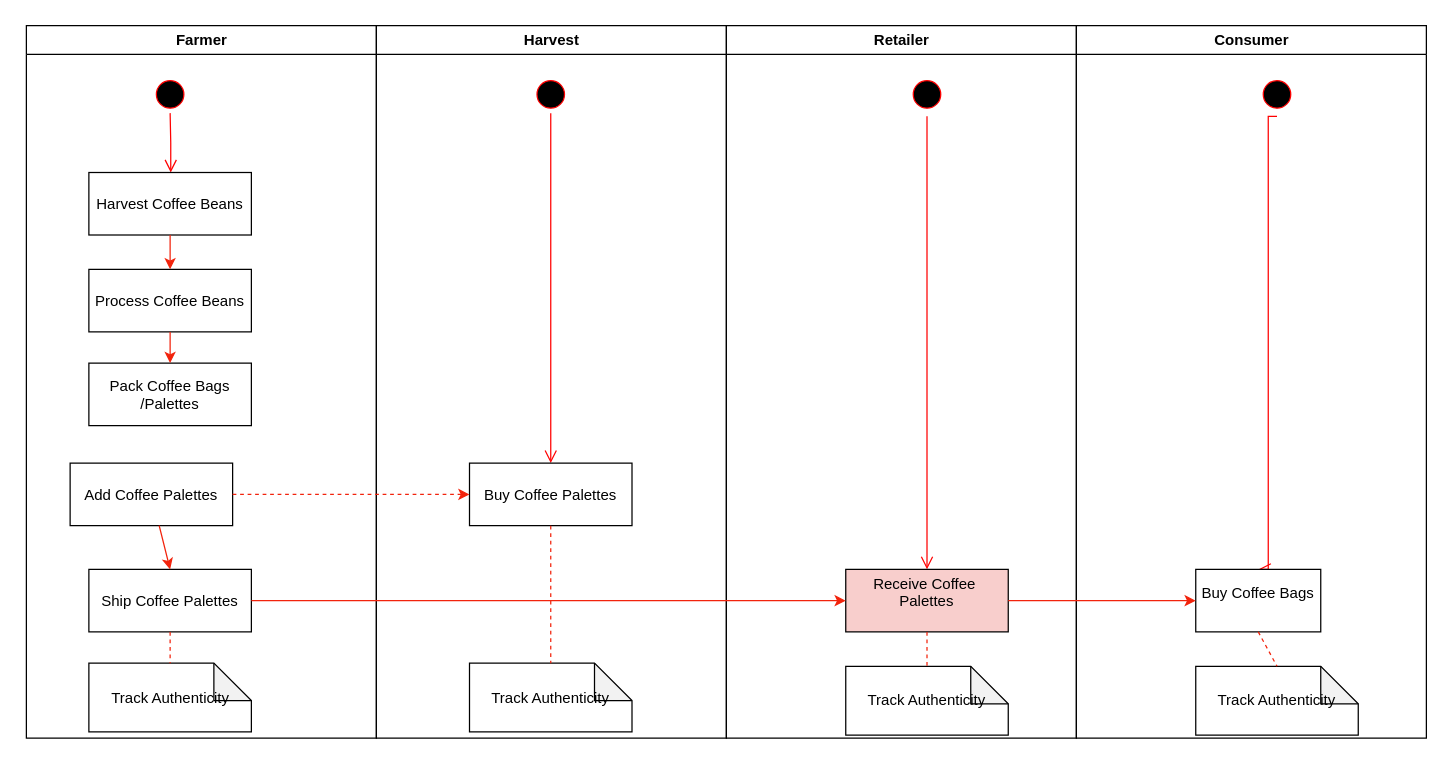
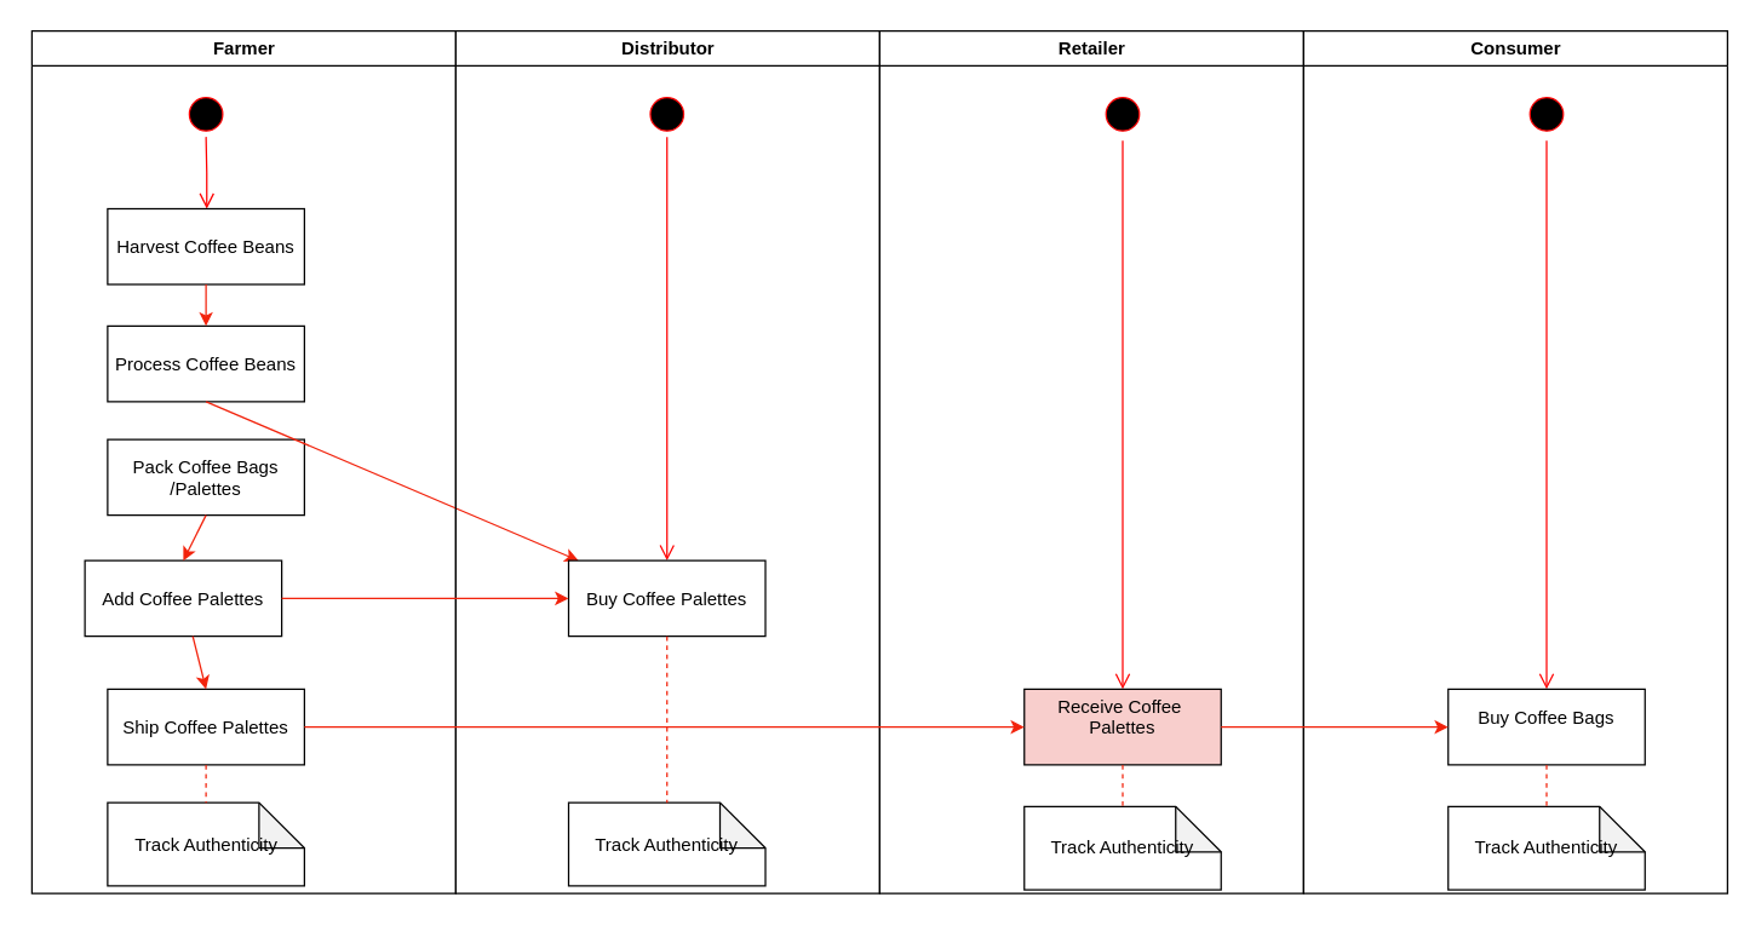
- <mxCell id="16" value="Harvest" style="swimlane;whiteSpace=wrap" parent="1" vertex="1"><mxGeometry x="300.5" y="20" width="280" height="570" as="geometry" /></mxCell>
+ <mxCell id="16" value="Distributor" style="swimlane;whiteSpace=wrap" parent="1" vertex="1"><mxGeometry x="300.5" y="20" width="280" height="570" as="geometry" /></mxCell>
- <mxCell id="11" value="" style="endArrow=classic;html=1;strokeColor=#F2230C;entryX=0.5;entryY=0;entryDx=0;entryDy=0;exitX=0.5;exitY=1;exitDx=0;exitDy=0;" edge="1" parent="2" source="6" target="8"><mxGeometry width="50" height="50" relative="1" as="geometry"><mxPoint x="-4.5" y="642" as="sourcePoint" /><mxPoint x="45.5" y="592" as="targetPoint" /></mxGeometry></mxCell>
+ <mxCell id="11" value="" style="endArrow=classic;html=1;strokeColor=#F2230C;exitX=0.5;exitY=1;exitDx=0;exitDy=0;" edge="1" parent="2" source="6" target="19"><mxGeometry width="50" height="50" relative="1" as="geometry"><mxPoint x="-4.5" y="642" as="sourcePoint" /><mxPoint x="45.5" y="592" as="targetPoint" /></mxGeometry></mxCell>
+ <mxCell id="10" value="" style="endArrow=classic;html=1;exitX=0.5;exitY=1;exitDx=0;exitDy=0;entryX=0.5;entryY=0;entryDx=0;entryDy=0;fillColor=#f8cecc;strokeColor=#F2230C;" edge="1" parent="2" source="8" target="9"><mxGeometry width="50" height="50" relative="1" as="geometry"><mxPoint x="-169" y="713" as="sourcePoint" /><mxPoint x="-119" y="663" as="targetPoint" /></mxGeometry></mxCell>
- <mxCell id="28" value="" style="endArrow=classic;html=1;strokeColor=#F2230C;entryX=0;entryY=0.5;entryDx=0;entryDy=0;exitX=1;exitY=0.5;exitDx=0;exitDy=0;dashed=1;" edge="1" parent="1" source="9" target="19"><mxGeometry width="50" height="50" relative="1" as="geometry"><mxPoint x="16" y="662" as="sourcePoint" /><mxPoint x="66" y="612" as="targetPoint" /></mxGeometry></mxCell>
+ <mxCell id="28" value="" style="endArrow=classic;html=1;strokeColor=#F2230C;entryX=0;entryY=0.5;entryDx=0;entryDy=0;exitX=1;exitY=0.5;exitDx=0;exitDy=0;" edge="1" parent="1" source="9" target="19"><mxGeometry width="50" height="50" relative="1" as="geometry"><mxPoint x="16" y="662" as="sourcePoint" /><mxPoint x="66" y="612" as="targetPoint" /></mxGeometry></mxCell>
- <mxCell id="32" value="Buy Coffee Bags&#10;" style="" vertex="1" parent="30"><mxGeometry x="95.5" y="435" width="100" height="50" as="geometry" /></mxCell>
+ <mxCell id="32" value="Buy Coffee Bags&#10;" style="" vertex="1" parent="30"><mxGeometry x="95.5" y="435" width="130" height="50" as="geometry" /></mxCell>
